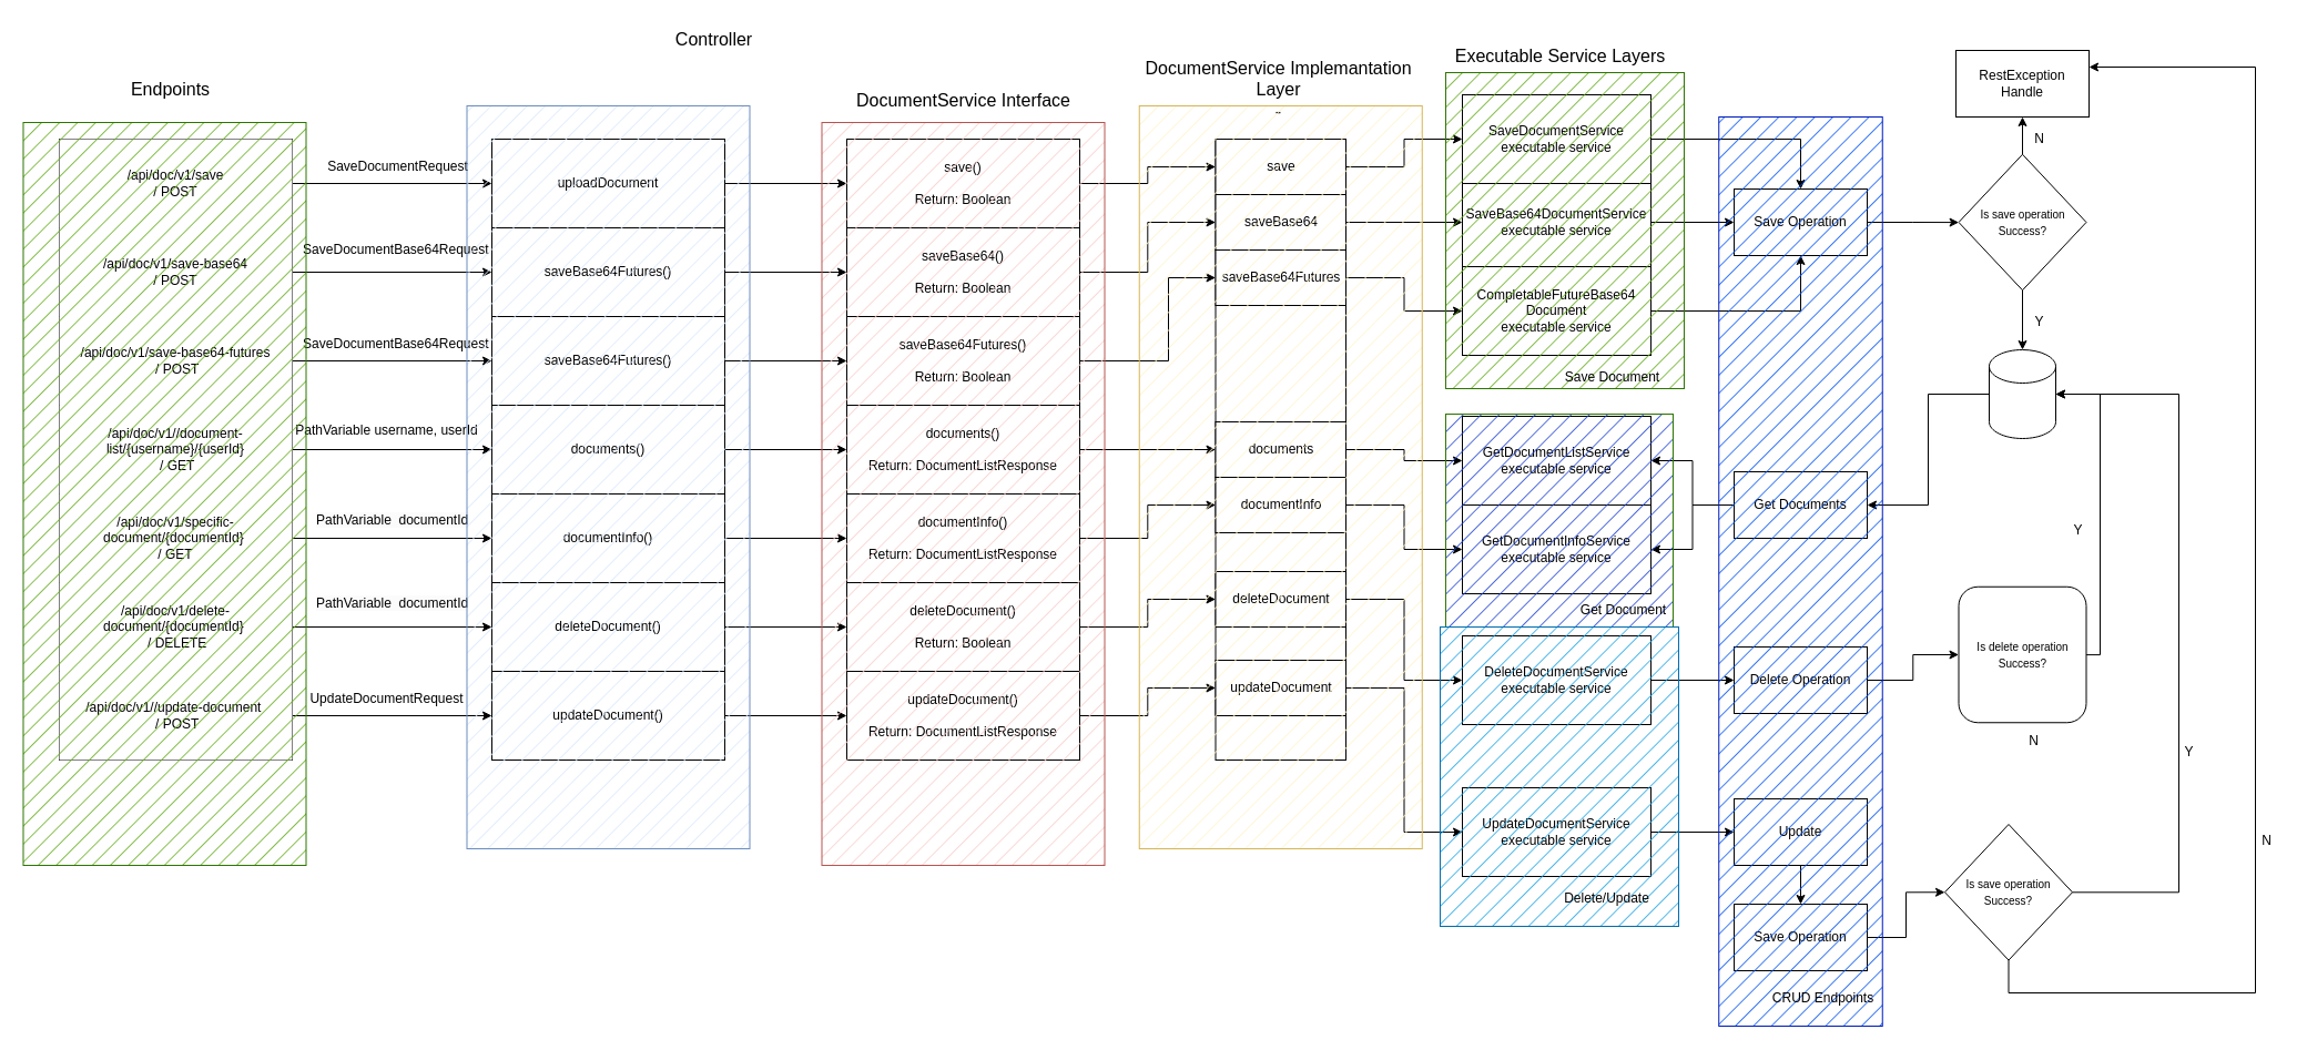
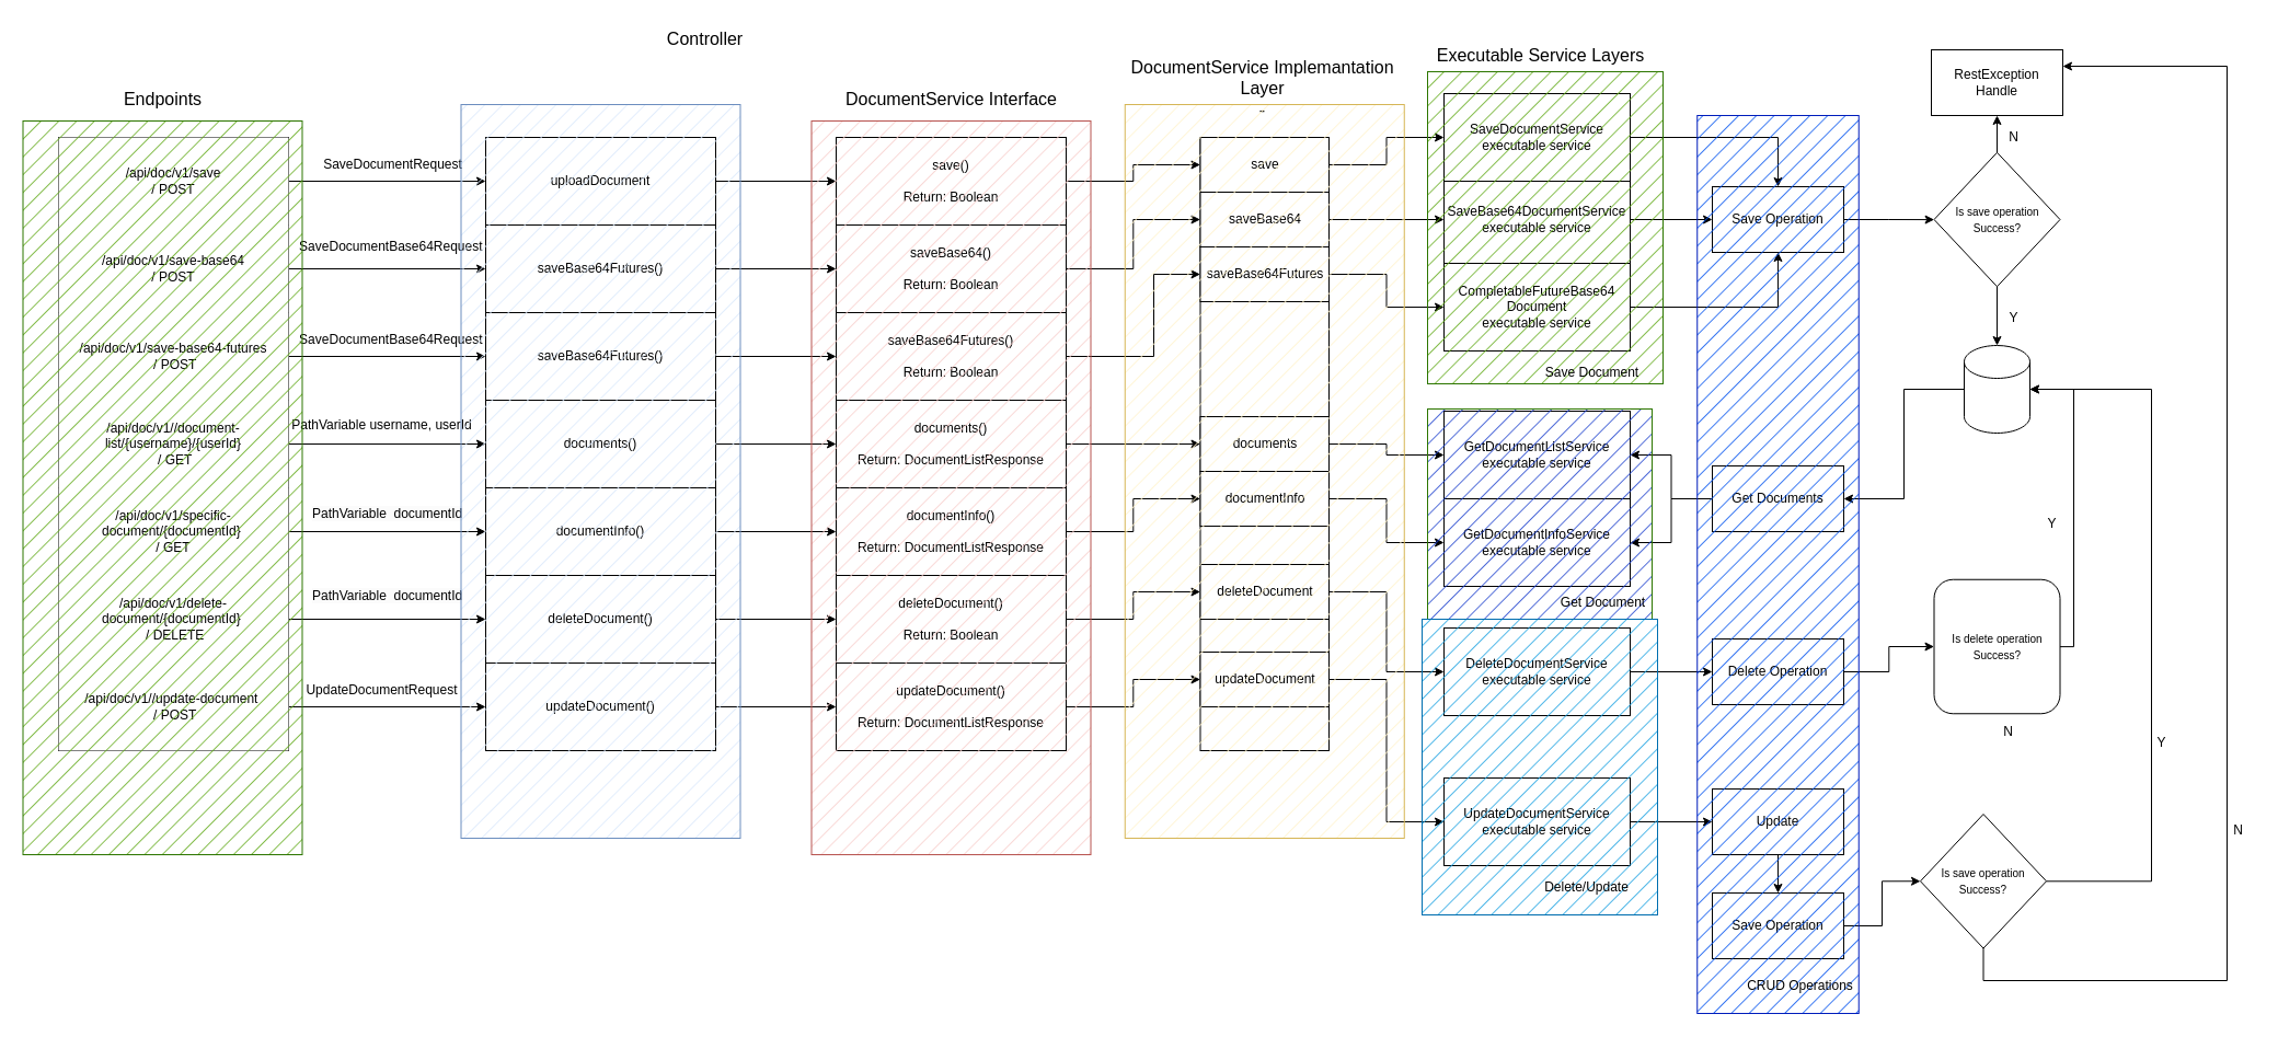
- <mxCell id="63" value="&lt;font style=&quot;font-size: 16px;&quot;&gt;Endpoints&lt;br&gt;&lt;/font&gt;" style="text;html=1;align=center;verticalAlign=middle;resizable=0;points=[];autosize=1;strokeColor=none;fillColor=none;" parent="1" vertex="1"><mxGeometry x="108" y="65" width="90" height="30" as="geometry" /></mxCell>
+ <mxCell id="63" value="&lt;font style=&quot;font-size: 16px;&quot;&gt;Endpoints&lt;br&gt;&lt;/font&gt;" style="text;html=1;align=center;verticalAlign=middle;resizable=0;points=[];autosize=1;strokeColor=none;fillColor=none;" parent="1" vertex="1"><mxGeometry x="103" y="75" width="90" height="30" as="geometry" /></mxCell>
- <mxCell id="125" value="CRUD Endpoints" style="text;html=1;align=center;verticalAlign=middle;resizable=0;points=[];autosize=1;strokeColor=none;fillColor=none;" parent="1" vertex="1"><mxGeometry x="1583" y="885" width="120" height="30" as="geometry" /></mxCell>
+ <mxCell id="125" value="CRUD Operations" style="text;html=1;align=center;verticalAlign=middle;resizable=0;points=[];autosize=1;strokeColor=none;fillColor=none;" parent="1" vertex="1"><mxGeometry x="1583" y="885" width="120" height="30" as="geometry" /></mxCell>
